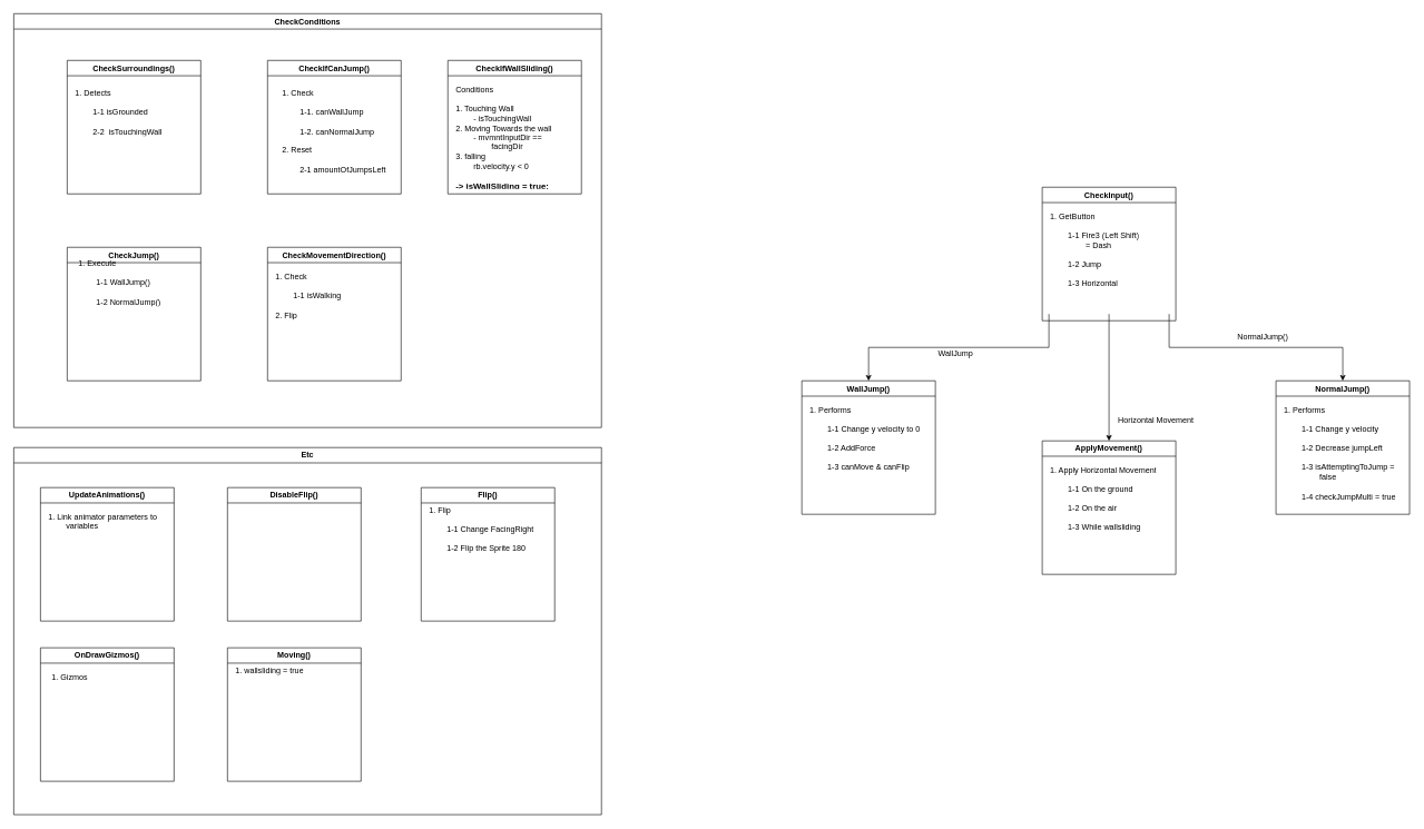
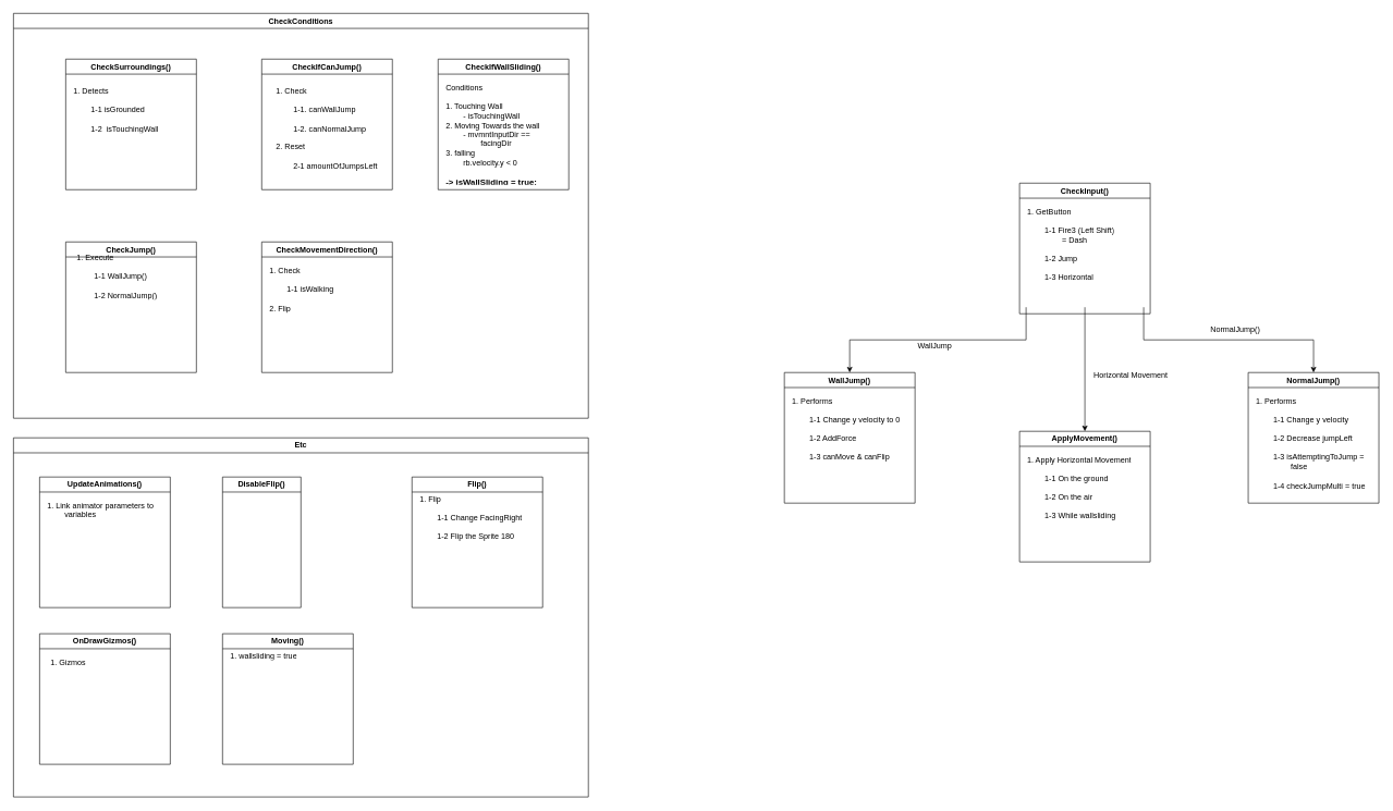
- <mxCell id="10" value="&lt;div&gt;1. Detects&lt;/div&gt;&lt;div&gt;&lt;br&gt;&lt;/div&gt;&lt;span style=&quot;white-space: pre;&quot;&gt;&#09;&lt;/span&gt;1-1 isGrounded&amp;nbsp;&lt;div&gt;&lt;br&gt;&lt;/div&gt;&lt;div&gt;&lt;span style=&quot;white-space: pre;&quot;&gt;&#09;&lt;/span&gt;2-2&amp;nbsp;&amp;nbsp;isTouchingWall&lt;/div&gt;" style="text;html=1;whiteSpace=wrap;overflow=hidden;rounded=0;" vertex="1" parent="9"><mxGeometry x="10" y="35" width="180" height="155" as="geometry" /></mxCell>
+ <mxCell id="10" value="&lt;div&gt;1. Detects&lt;/div&gt;&lt;div&gt;&lt;br&gt;&lt;/div&gt;&lt;span style=&quot;white-space: pre;&quot;&gt;&#09;&lt;/span&gt;1-1 isGrounded&amp;nbsp;&lt;div&gt;&lt;br&gt;&lt;/div&gt;&lt;div&gt;&lt;span style=&quot;white-space: pre;&quot;&gt;&#09;&lt;/span&gt;1-2&amp;nbsp;&amp;nbsp;isTouchingWall&lt;/div&gt;" style="text;html=1;whiteSpace=wrap;overflow=hidden;rounded=0;" vertex="1" parent="9"><mxGeometry x="10" y="35" width="180" height="155" as="geometry" /></mxCell>
- <mxCell id="22" value="Horizontal Movement" style="text;html=1;align=center;verticalAlign=middle;resizable=0;points=[];autosize=1;strokeColor=none;fillColor=none;" vertex="1" parent="1"><mxGeometry x="1660" y="615" width="140" height="30" as="geometry" /></mxCell>
+ <mxCell id="22" value="Horizontal Movement" style="text;html=1;align=center;verticalAlign=middle;resizable=0;points=[];autosize=1;strokeColor=none;fillColor=none;" vertex="1" parent="1"><mxGeometry x="1660" y="560" width="140" height="30" as="geometry" /></mxCell>
- <mxCell id="30" value="DisableFlip()" style="swimlane;whiteSpace=wrap;html=1;" vertex="1" parent="27"><mxGeometry x="320" y="60" width="200" height="200" as="geometry" /></mxCell>
+ <mxCell id="30" value="DisableFlip()" style="swimlane;whiteSpace=wrap;html=1;" vertex="1" parent="27"><mxGeometry x="320" y="60" width="120" height="200" as="geometry" /></mxCell>
